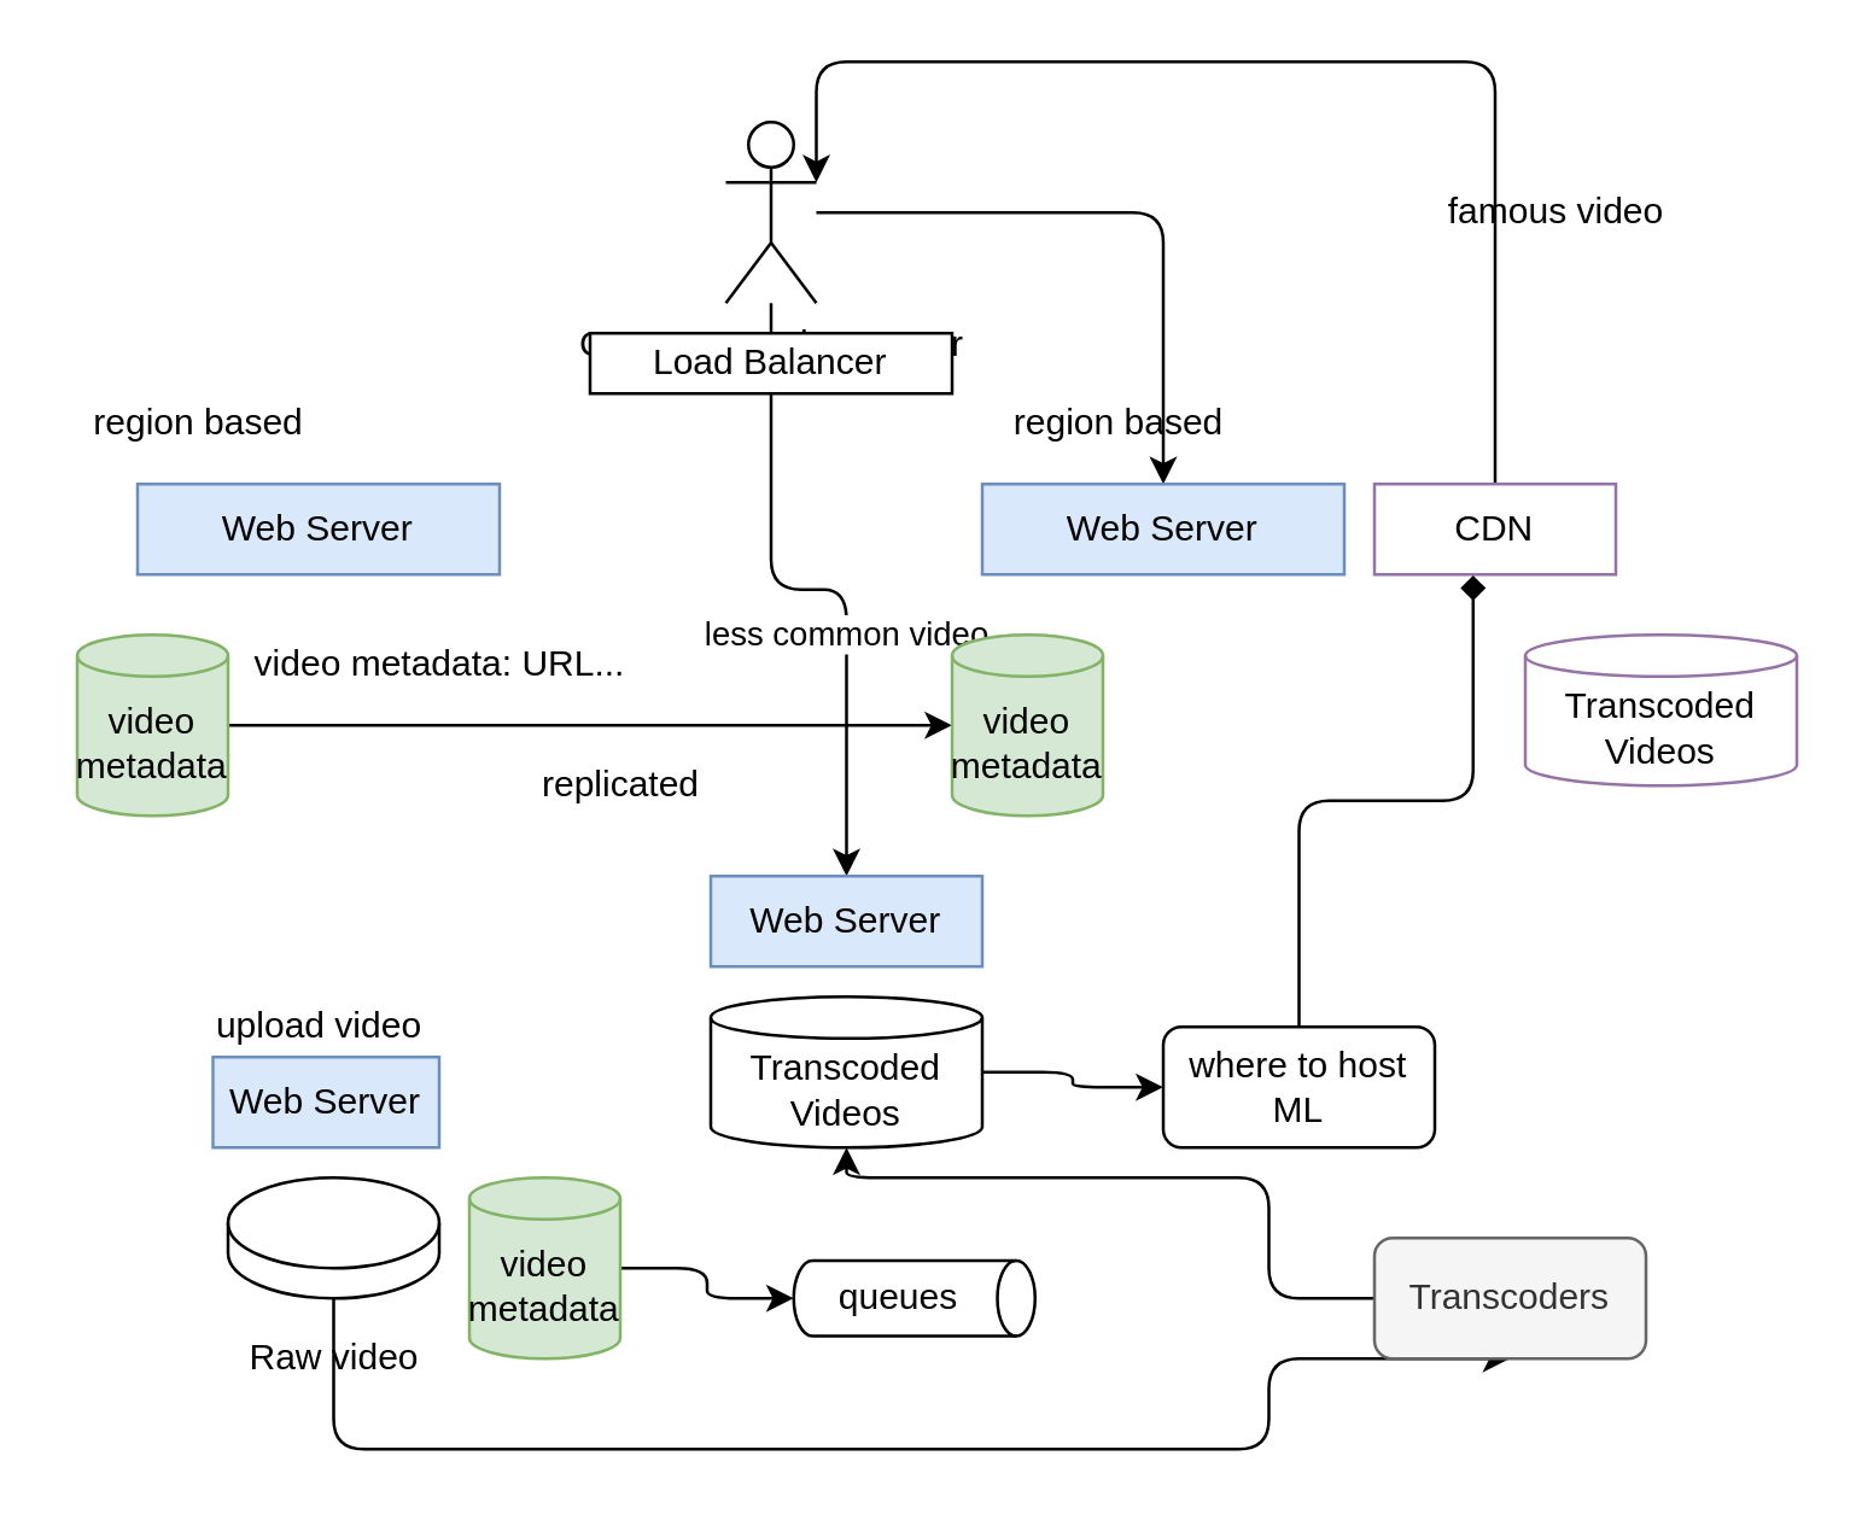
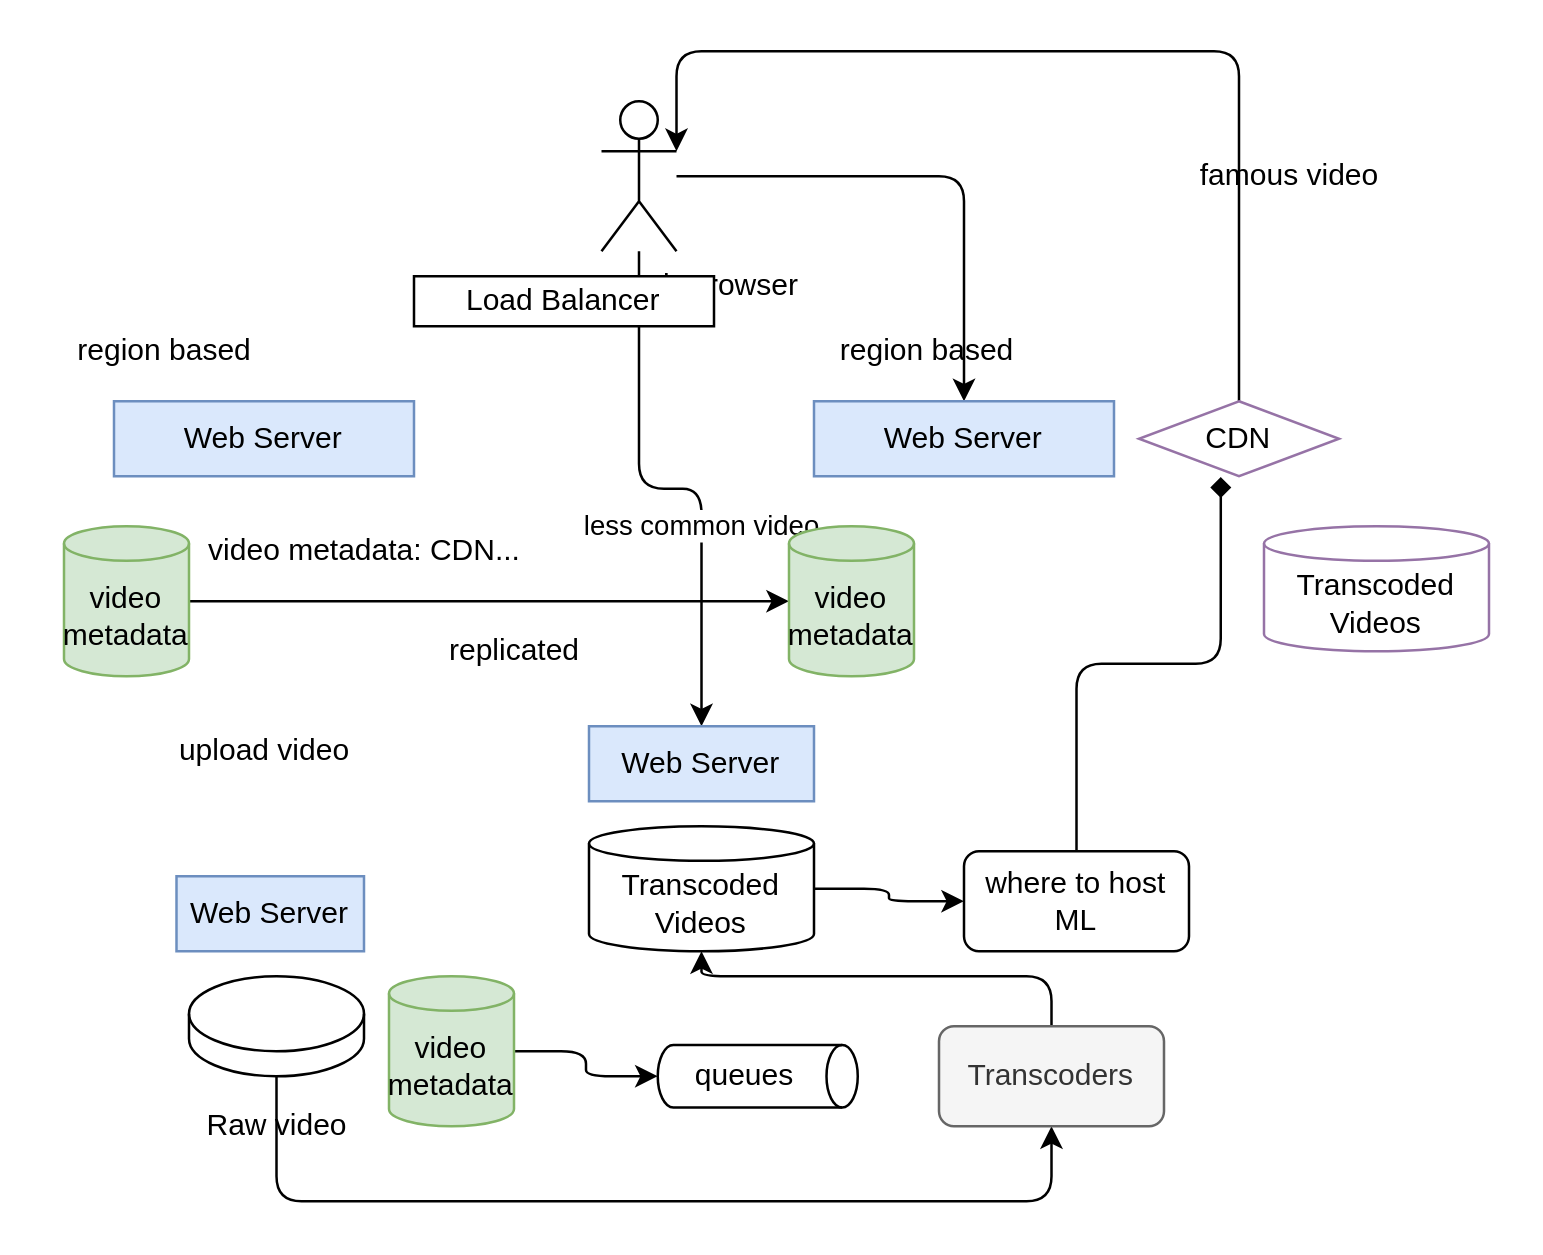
- <mxCell id="6" value="Load Balancer" style="rounded=0;whiteSpace=wrap;html=1;" vertex="1" parent="1"><mxGeometry x="195" y="110" width="120" height="20" as="geometry" /></mxCell>
+ <mxCell id="6" value="Load Balancer" style="rounded=0;whiteSpace=wrap;html=1;" vertex="1" parent="1"><mxGeometry x="165" y="110" width="120" height="20" as="geometry" /></mxCell>
- <mxCell id="17" value="CDN" style="rounded=0;whiteSpace=wrap;html=1;strokeColor=#9673a6;" vertex="1" parent="1"><mxGeometry x="455" y="160" width="80" height="30" as="geometry" /></mxCell>
+ <mxCell id="17" value="CDN" style="rhombus;whiteSpace=wrap;html=1;strokeColor=#9673a6;" vertex="1" parent="1"><mxGeometry x="455" y="160" width="80" height="30" as="geometry" /></mxCell>
- <mxCell id="9" value="video metadata: URL..." style="text;html=1;align=center;verticalAlign=middle;resizable=0;points=[];autosize=1;strokeColor=none;fillColor=none;" vertex="1" parent="1"><mxGeometry x="75" y="210" width="140" height="20" as="geometry" /></mxCell>
+ <mxCell id="9" value="video metadata: CDN..." style="text;html=1;align=center;verticalAlign=middle;resizable=0;points=[];autosize=1;strokeColor=none;fillColor=none;" vertex="1" parent="1"><mxGeometry x="75" y="210" width="140" height="20" as="geometry" /></mxCell>
- <mxCell id="29" value="upload video" style="text;html=1;align=center;verticalAlign=middle;resizable=0;points=[];autosize=1;strokeColor=none;fillColor=none;" vertex="1" parent="1"><mxGeometry x="65" y="330" width="80" height="20" as="geometry" /></mxCell>
+ <mxCell id="29" value="upload video" style="text;html=1;align=center;verticalAlign=middle;resizable=0;points=[];autosize=1;strokeColor=none;fillColor=none;" vertex="1" parent="1"><mxGeometry x="65" y="290" width="80" height="20" as="geometry" /></mxCell>
- <mxCell id="33" value="Transcoders" style="rounded=1;whiteSpace=wrap;html=1;fillColor=#f5f5f5;fontColor=#333333;strokeColor=#666666;" vertex="1" parent="1"><mxGeometry x="455" y="410" width="90" height="40" as="geometry" /></mxCell>
+ <mxCell id="33" value="Transcoders" style="rounded=1;whiteSpace=wrap;html=1;fillColor=#f5f5f5;fontColor=#333333;strokeColor=#666666;" vertex="1" parent="1"><mxGeometry x="375" y="410" width="90" height="40" as="geometry" /></mxCell>
